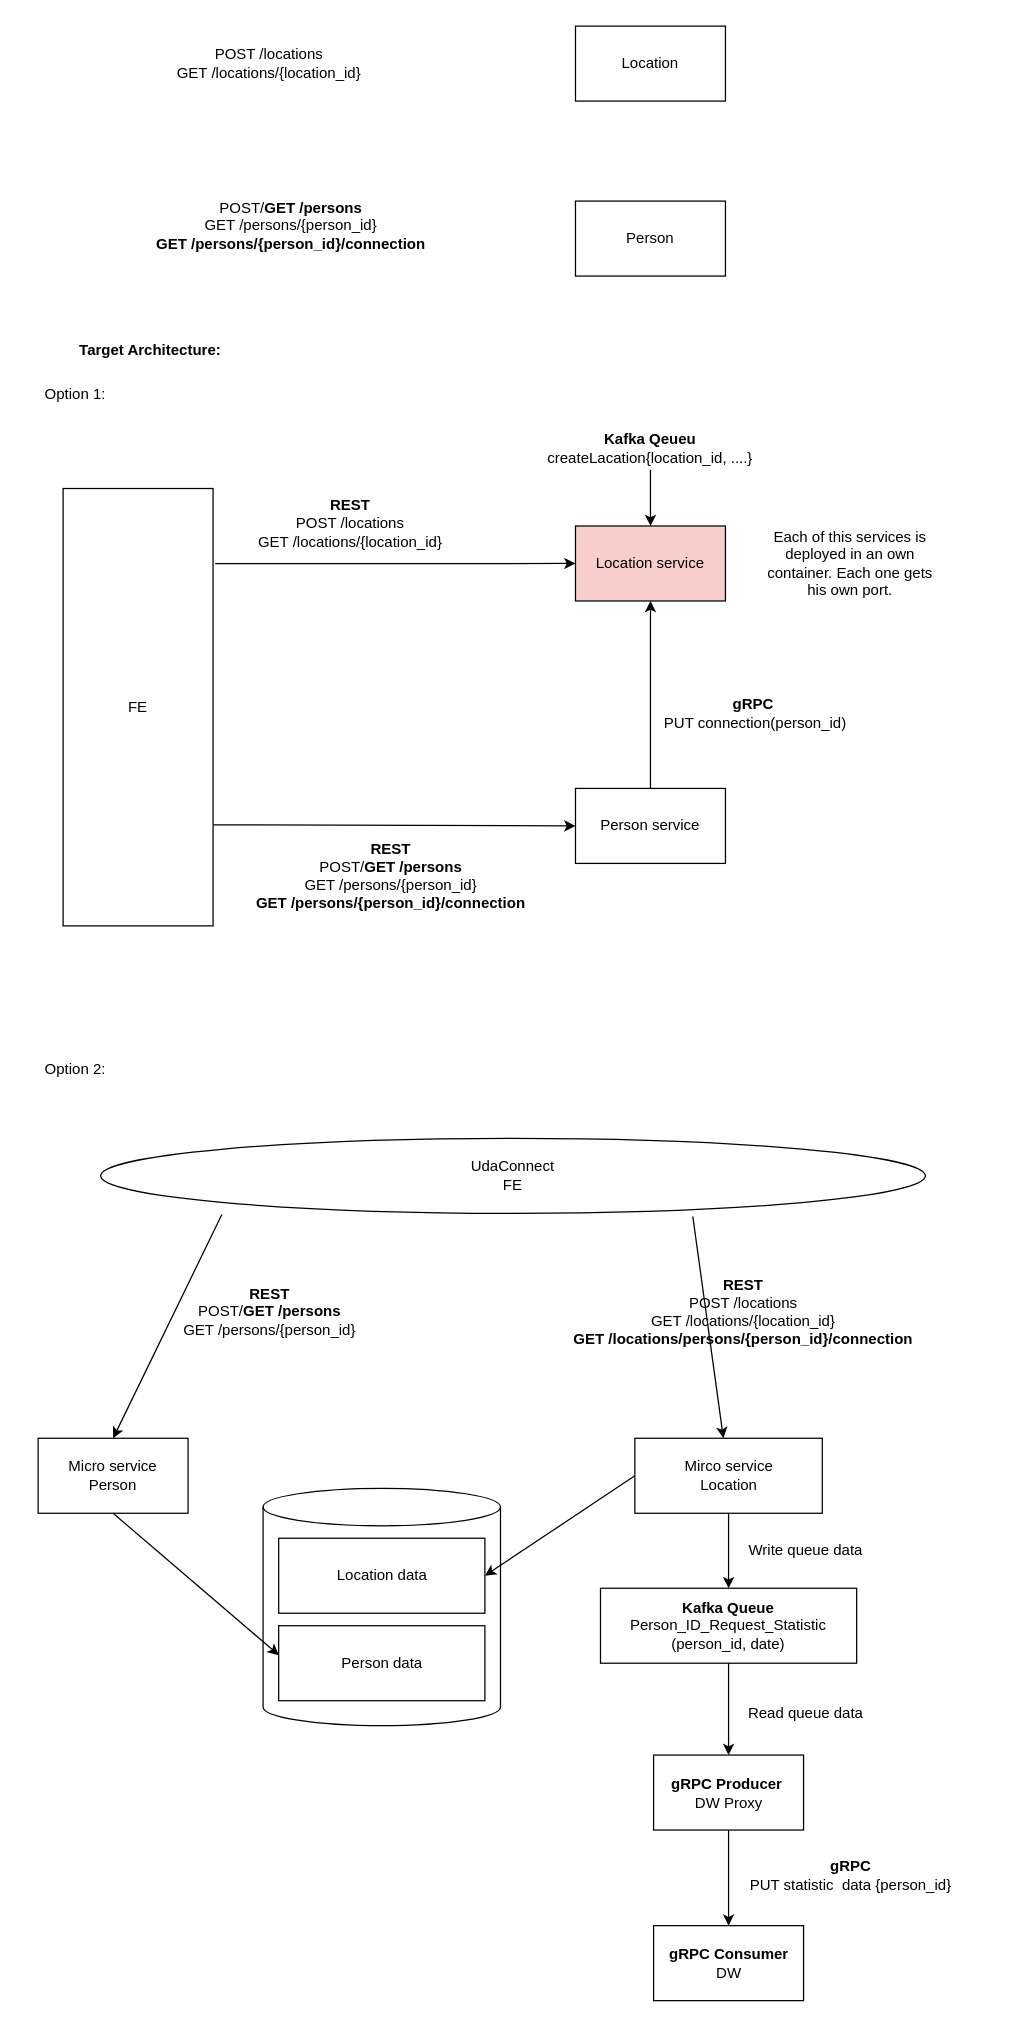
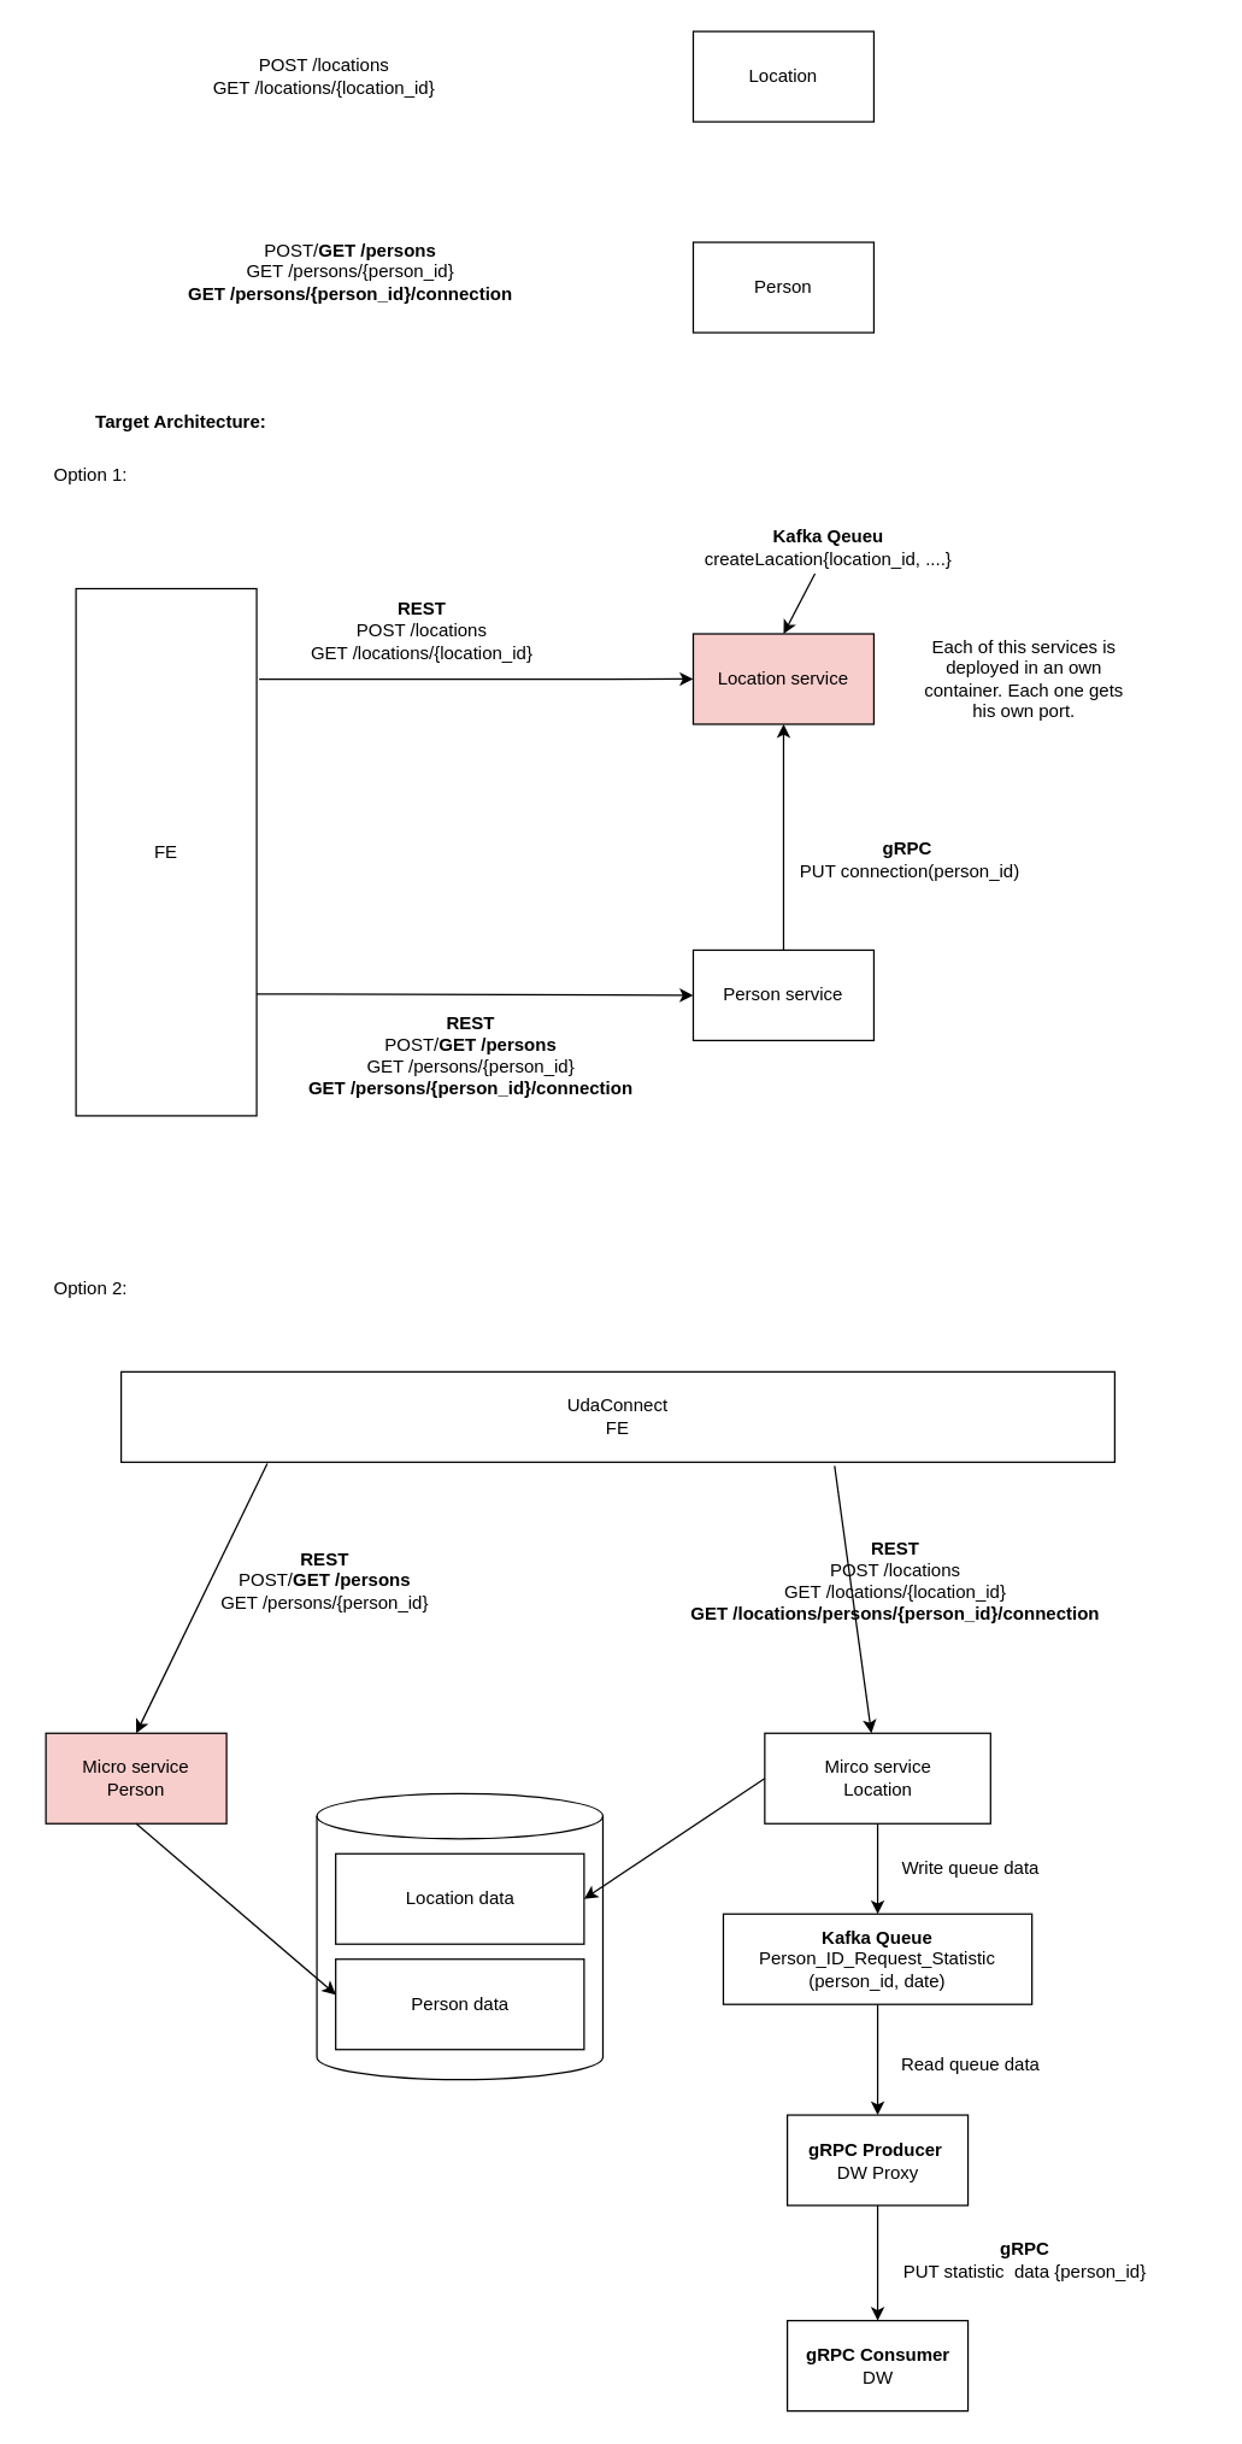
- <mxCell id="8" value="&lt;div&gt;&lt;b&gt;Kafka Qeueu&lt;/b&gt;&lt;/div&gt;&lt;div&gt;createLacation{location_id, ....}&lt;/div&gt;" style="text;html=1;align=center;verticalAlign=middle;whiteSpace=wrap;rounded=0;" parent="1" vertex="1"><mxGeometry x="435" y="340" width="170" height="35" as="geometry" /></mxCell>
+ <mxCell id="8" value="&lt;div&gt;&lt;b&gt;Kafka Qeueu&lt;/b&gt;&lt;/div&gt;&lt;div&gt;createLacation{location_id, ....}&lt;/div&gt;" style="text;html=1;align=center;verticalAlign=middle;whiteSpace=wrap;rounded=0;" parent="1" vertex="1"><mxGeometry x="465" y="345" width="170" height="35" as="geometry" /></mxCell>
- <mxCell id="27" value="&lt;div&gt;UdaConnect&lt;/div&gt;FE" style="ellipse;whiteSpace=wrap;html=1;" parent="1" vertex="1"><mxGeometry x="80" y="910" width="660" height="60" as="geometry" /></mxCell>
+ <mxCell id="27" value="&lt;div&gt;UdaConnect&lt;/div&gt;FE" style="rounded=0;whiteSpace=wrap;html=1;" parent="1" vertex="1"><mxGeometry x="80" y="910" width="660" height="60" as="geometry" /></mxCell>
- <mxCell id="19" value="Micro service&lt;div&gt;Person&lt;/div&gt;" style="rounded=0;whiteSpace=wrap;html=1;" parent="1" vertex="1"><mxGeometry x="30" y="1150" width="120" height="60" as="geometry" /></mxCell>
+ <mxCell id="19" value="Micro service&lt;div&gt;Person&lt;/div&gt;" style="rounded=0;whiteSpace=wrap;html=1;fillColor=#f8cecc;" parent="1" vertex="1"><mxGeometry x="30" y="1150" width="120" height="60" as="geometry" /></mxCell>
